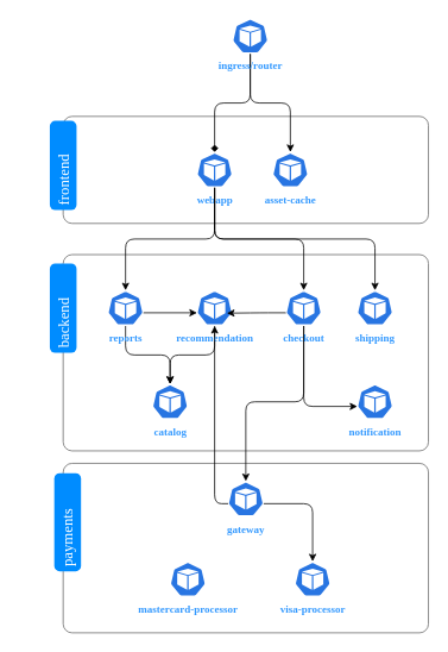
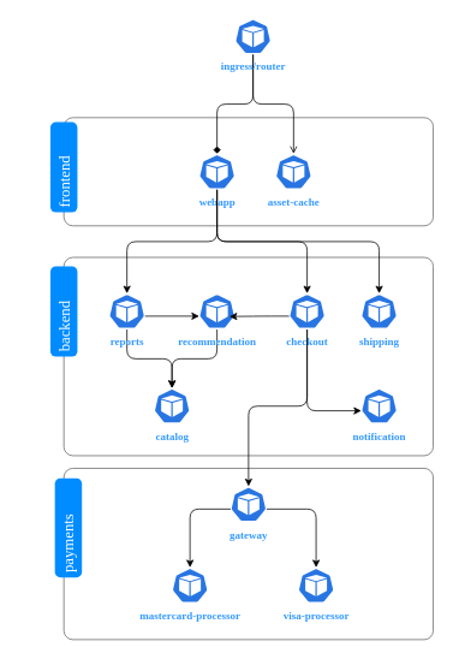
- <mxCell id="31" style="edgeStyle=orthogonalEdgeStyle;html=1;exitX=0.5;exitY=1;exitDx=0;exitDy=0;exitPerimeter=0;entryX=0.5;entryY=0;entryDx=0;entryDy=0;entryPerimeter=0;fontFamily=Verdana;fontColor=#3399FF;" edge="1" parent="1" source="32" target="4"><mxGeometry relative="1" as="geometry" /></mxCell>
+ <mxCell id="31" style="edgeStyle=orthogonalEdgeStyle;html=1;exitX=0.5;exitY=1;exitDx=0;exitDy=0;exitPerimeter=0;entryX=0.5;entryY=0;entryDx=0;entryDy=0;entryPerimeter=0;fontFamily=Verdana;fontColor=#3399FF;endArrow=open;" edge="1" parent="1" source="32" target="4"><mxGeometry relative="1" as="geometry" /></mxCell>
- <mxCell id="22" style="edgeStyle=orthogonalEdgeStyle;html=1;exitX=0.005;exitY=0.63;exitDx=0;exitDy=0;exitPerimeter=0;fontFamily=Verdana;" edge="1" parent="19" source="23" target="9"><mxGeometry relative="1" as="geometry" /></mxCell>
+ <mxCell id="22" style="edgeStyle=orthogonalEdgeStyle;html=1;exitX=0.005;exitY=0.63;exitDx=0;exitDy=0;exitPerimeter=0;entryX=0.5;entryY=0;entryDx=0;entryDy=0;entryPerimeter=0;fontFamily=Verdana;" edge="1" parent="19" source="23" target="24"><mxGeometry relative="1" as="geometry" /></mxCell>
